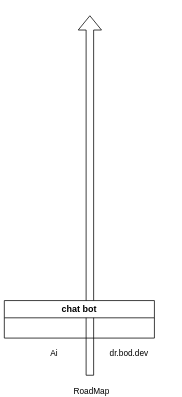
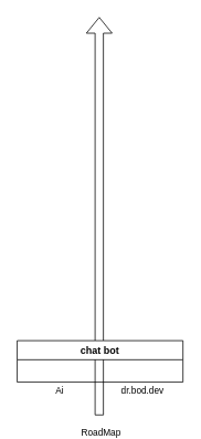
- <mxCell id="6" value="chat bot" style="swimlane;whiteSpace=wrap;html=1;" vertex="1" parent="1"><mxGeometry x="5" y="400" width="200" height="50" as="geometry" /></mxCell>
+ <mxCell id="6" value="chat bot" style="swimlane;whiteSpace=wrap;html=1;" vertex="1" parent="1"><mxGeometry x="20" y="410" width="200" height="50" as="geometry" /></mxCell>
